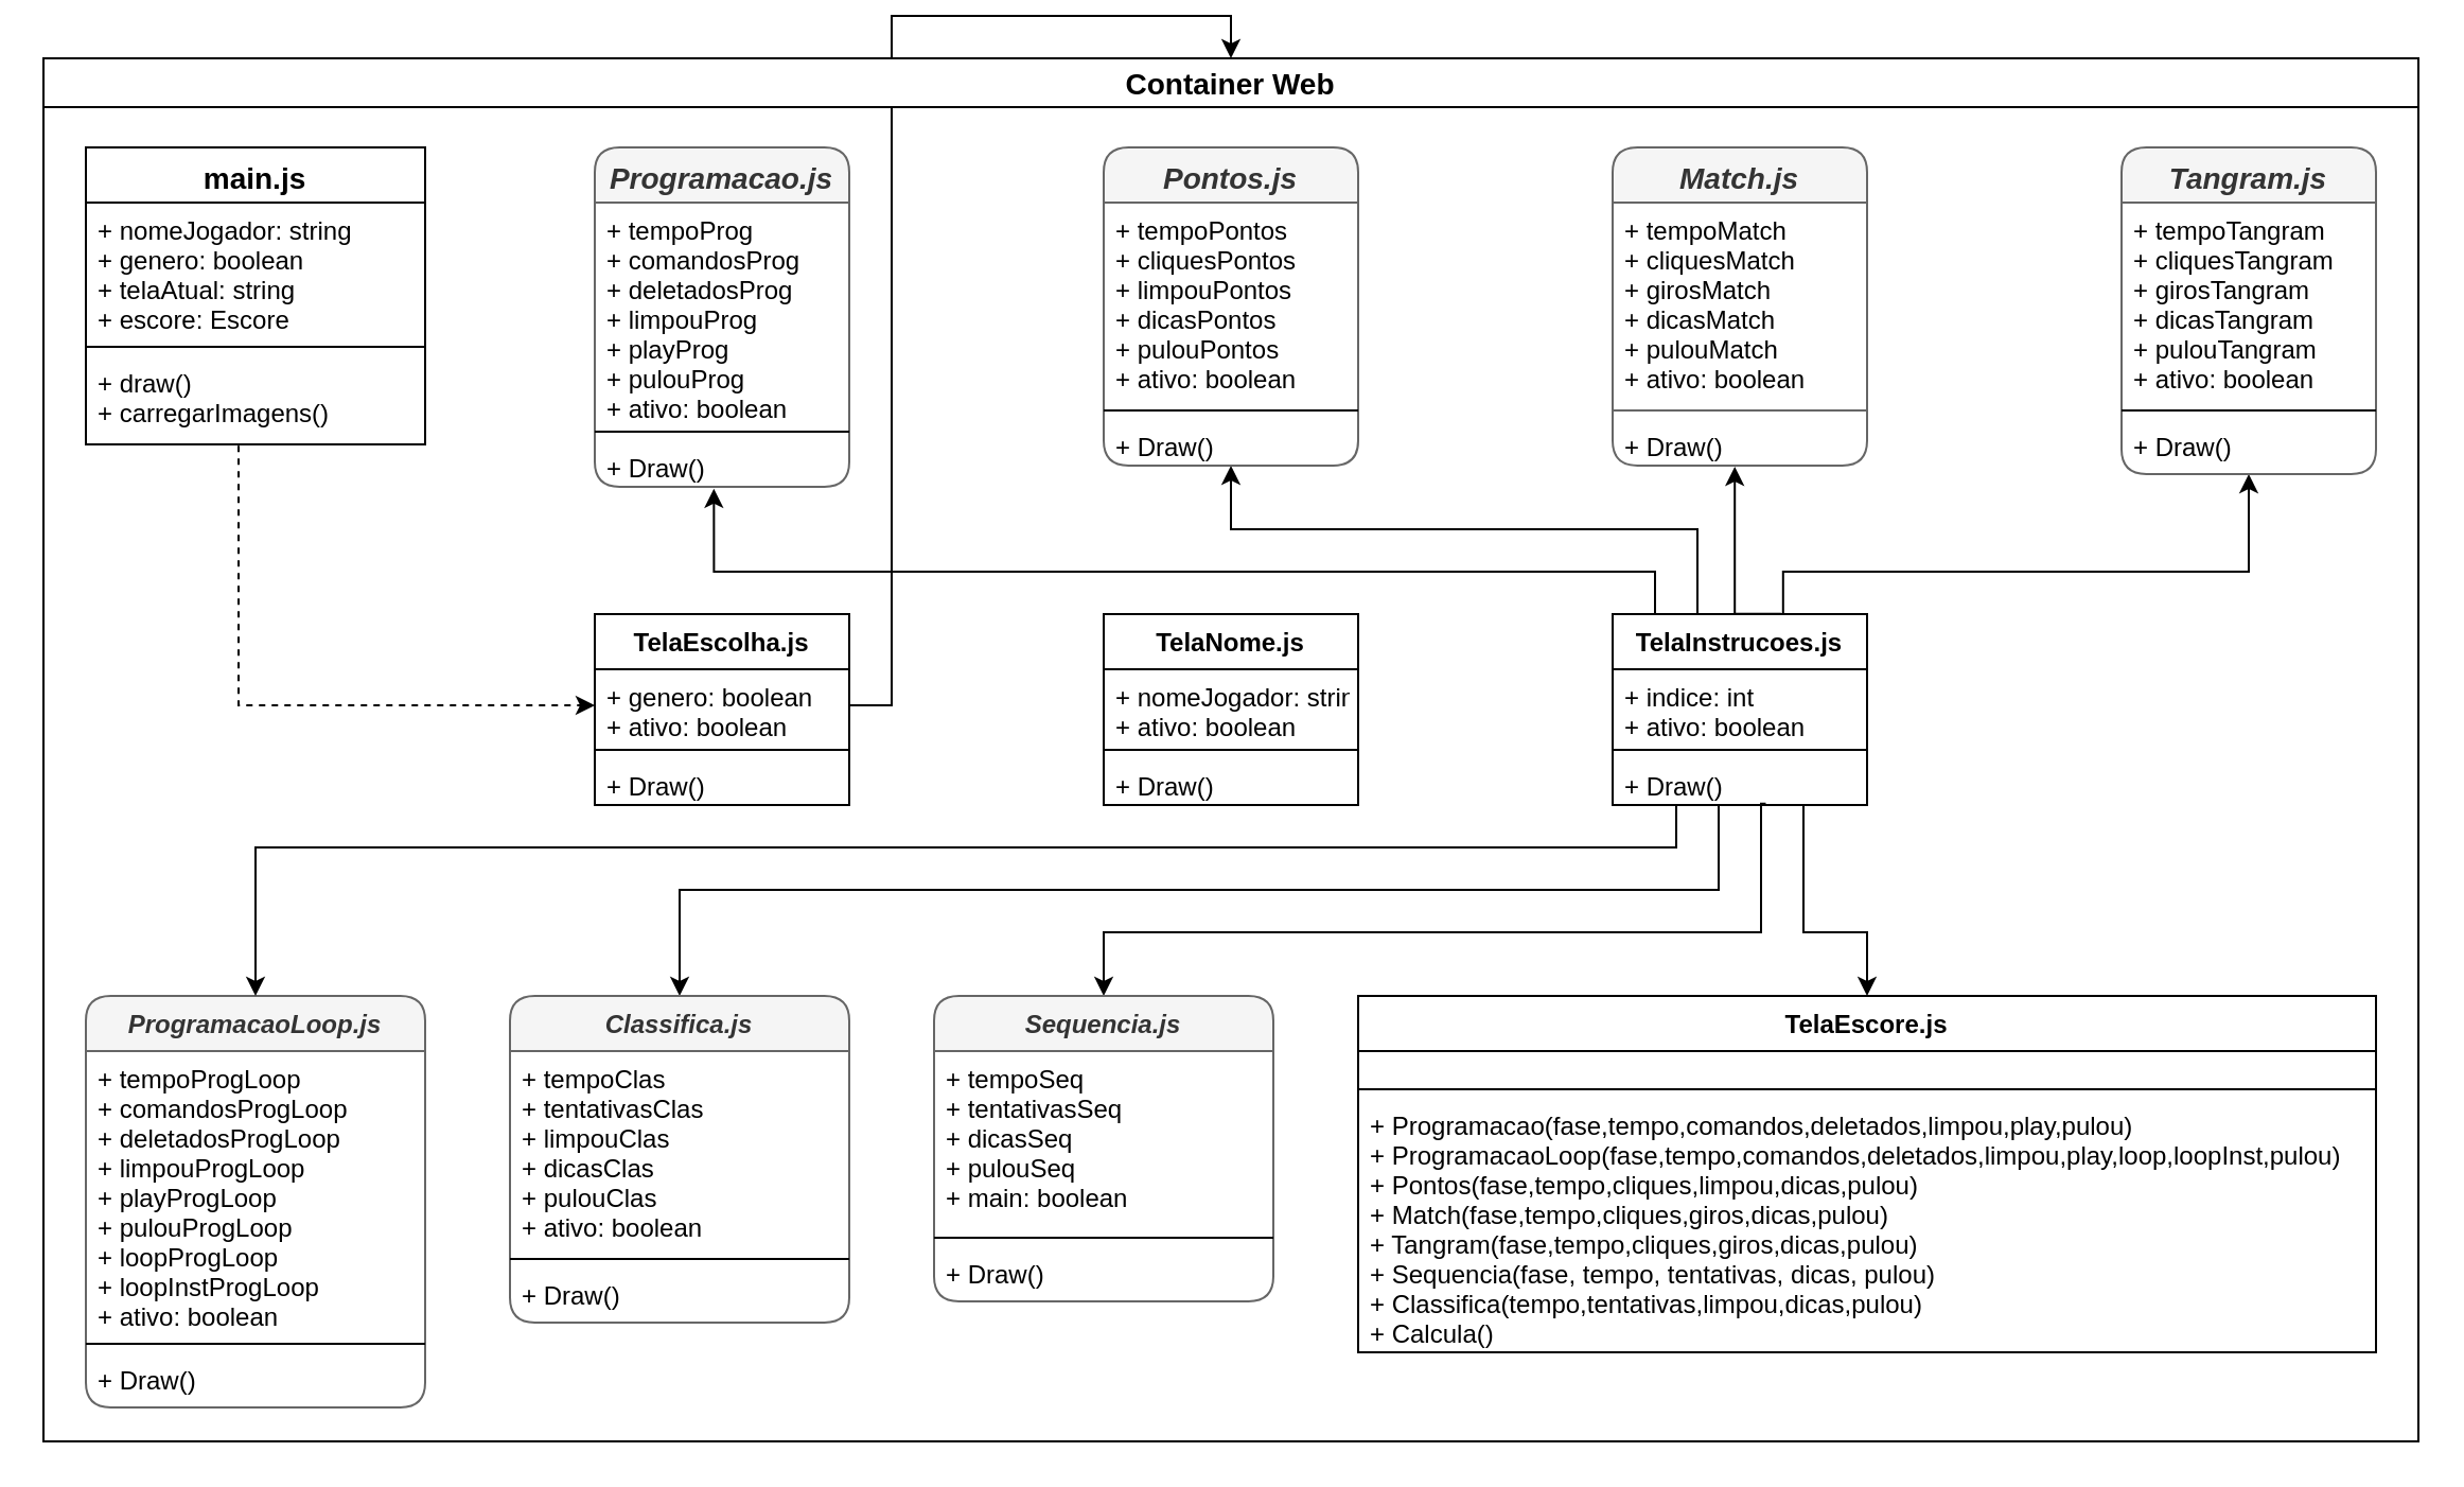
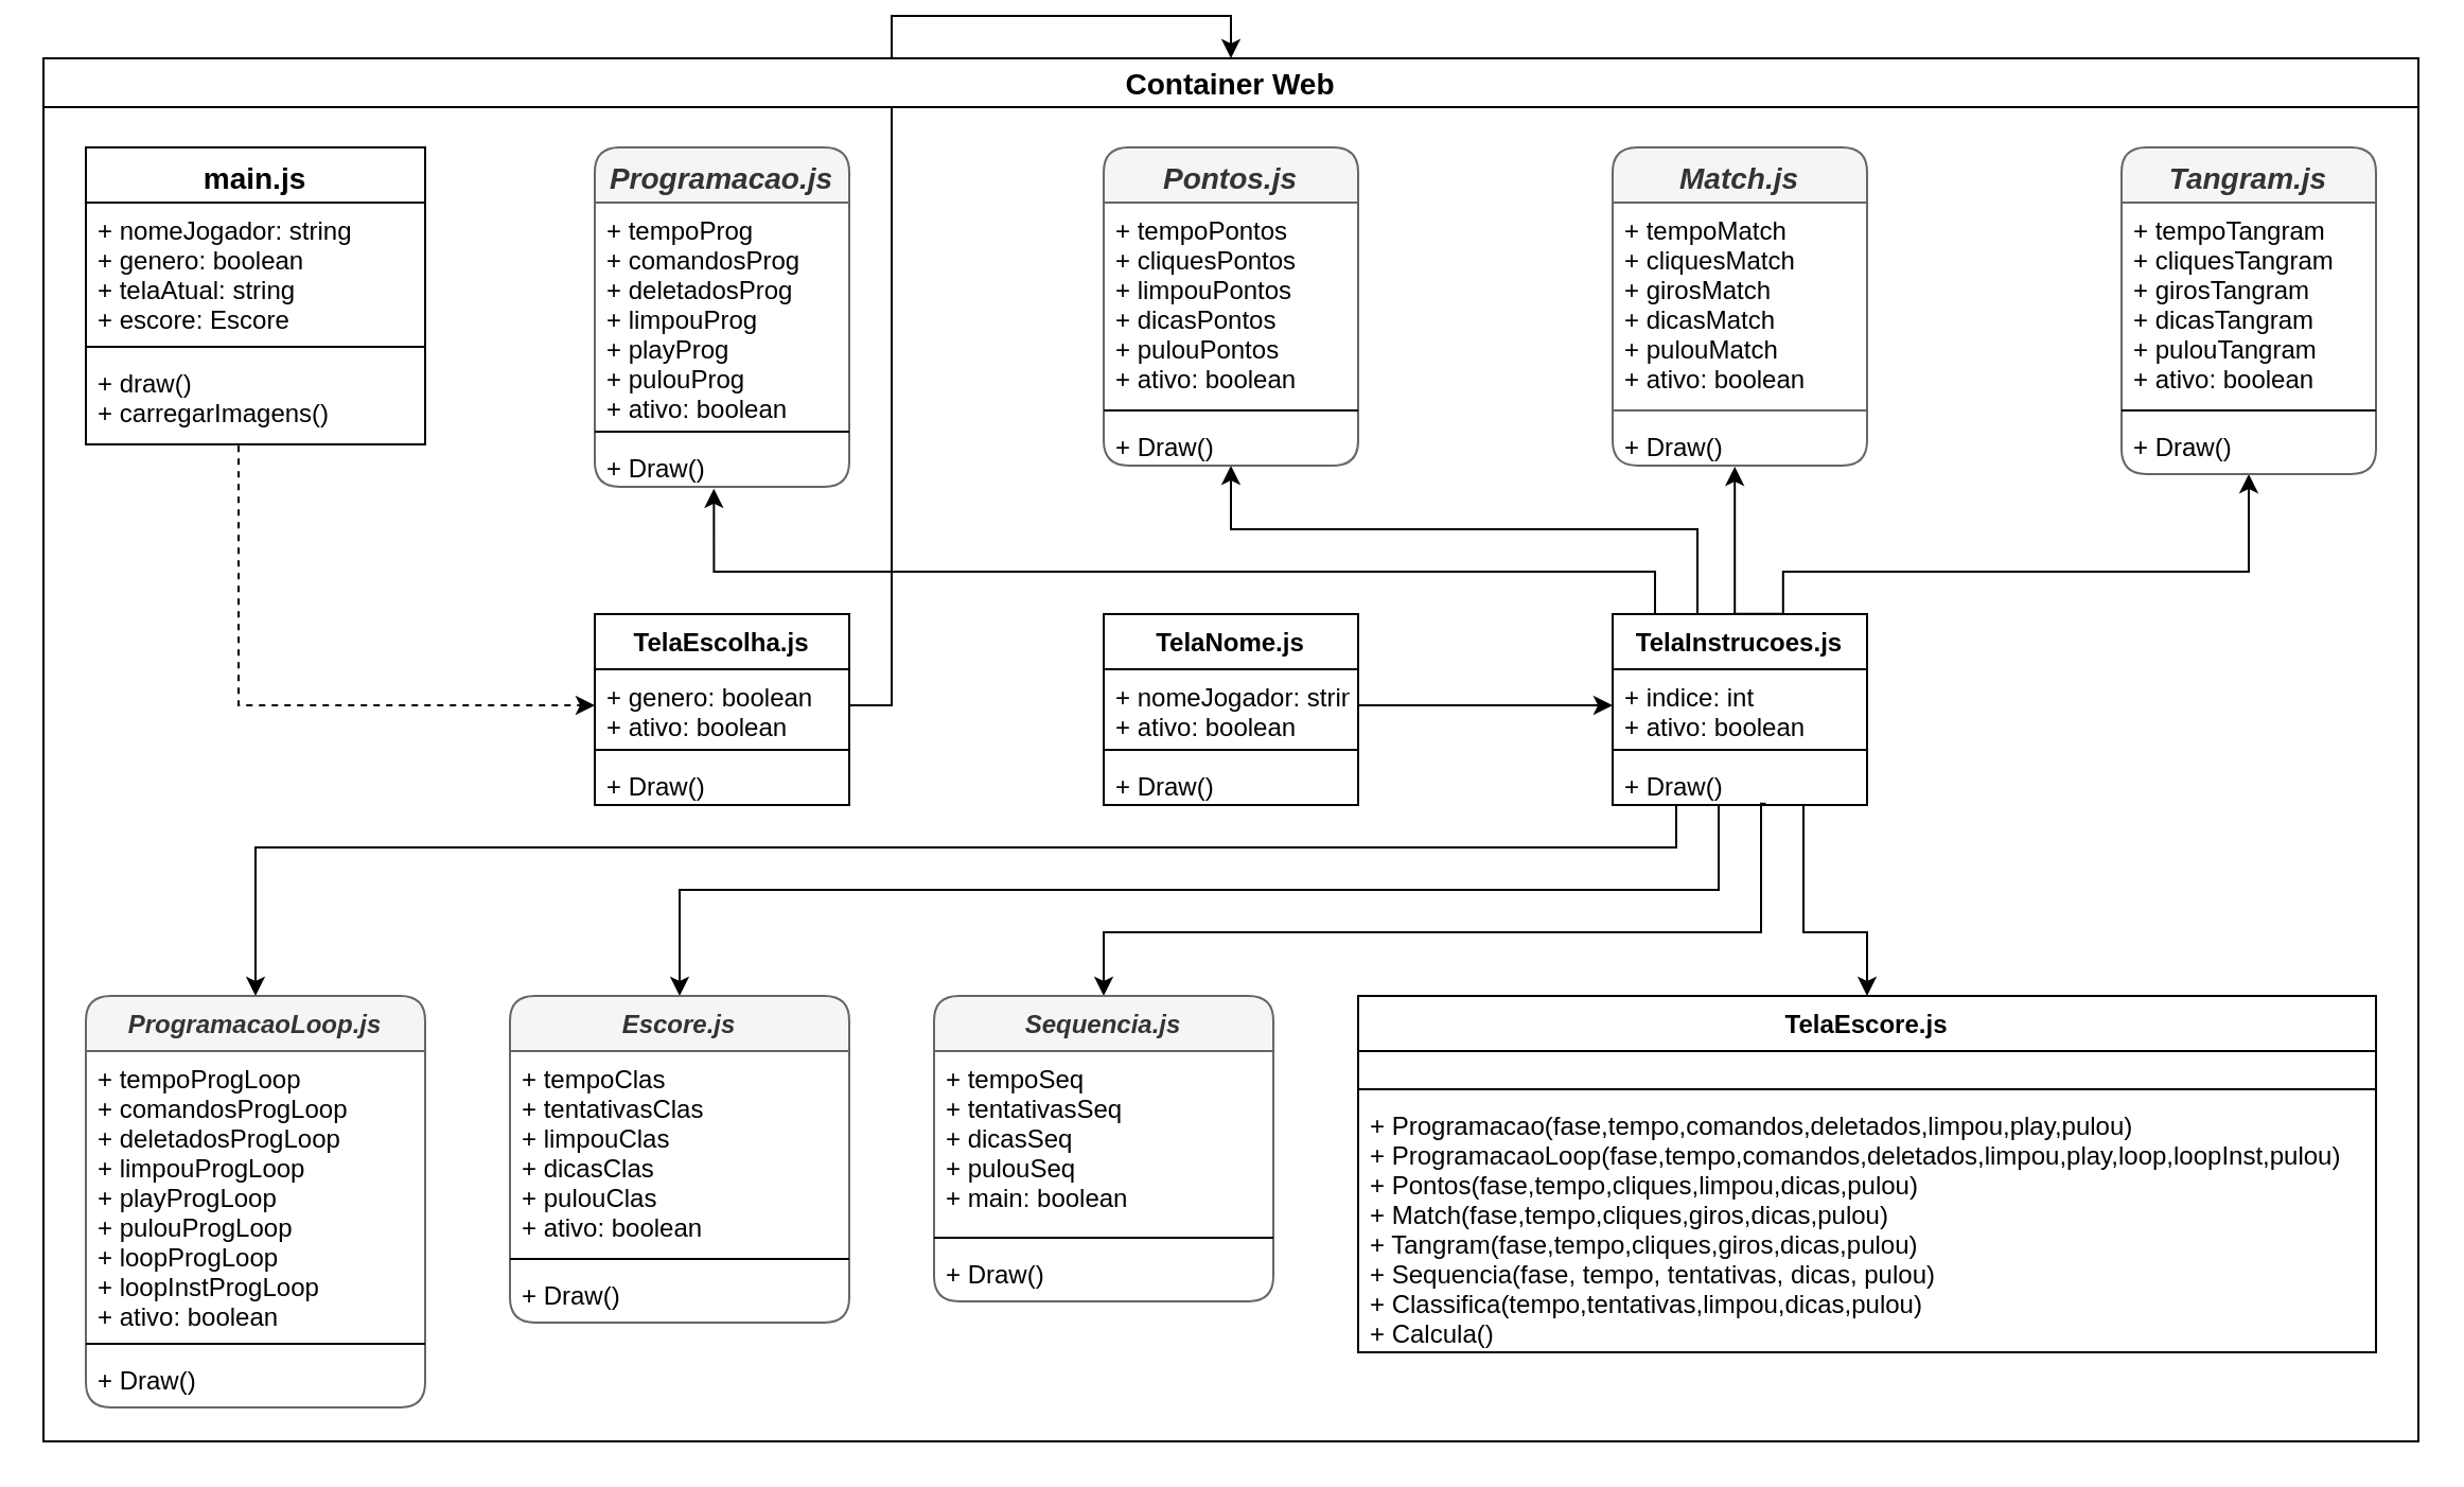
+ <mxCell id="15" style="edgeStyle=orthogonalEdgeStyle;rounded=0;orthogonalLoop=1;jettySize=auto;html=1;exitX=1;exitY=0.5;exitDx=0;exitDy=0;entryX=0;entryY=0.5;entryDx=0;entryDy=0;" parent="1" source="12" target="54" edge="1"><mxGeometry relative="1" as="geometry" /></mxCell>
- <mxCell id="21" value="Classifica.js" style="swimlane;fontStyle=3;align=center;verticalAlign=top;childLayout=stackLayout;horizontal=1;startSize=26;horizontalStack=0;resizeParent=1;resizeParentMax=0;resizeLast=0;collapsible=1;marginBottom=0;fillColor=#f5f5f5;strokeColor=#666666;fontColor=#333333;rounded=1;" parent="1" vertex="1"><mxGeometry x="240" y="462" width="160" height="154" as="geometry" /></mxCell>
+ <mxCell id="21" value="Escore.js" style="swimlane;fontStyle=3;align=center;verticalAlign=top;childLayout=stackLayout;horizontal=1;startSize=26;horizontalStack=0;resizeParent=1;resizeParentMax=0;resizeLast=0;collapsible=1;marginBottom=0;fillColor=#f5f5f5;strokeColor=#666666;fontColor=#333333;rounded=1;" parent="1" vertex="1"><mxGeometry x="240" y="462" width="160" height="154" as="geometry" /></mxCell>
